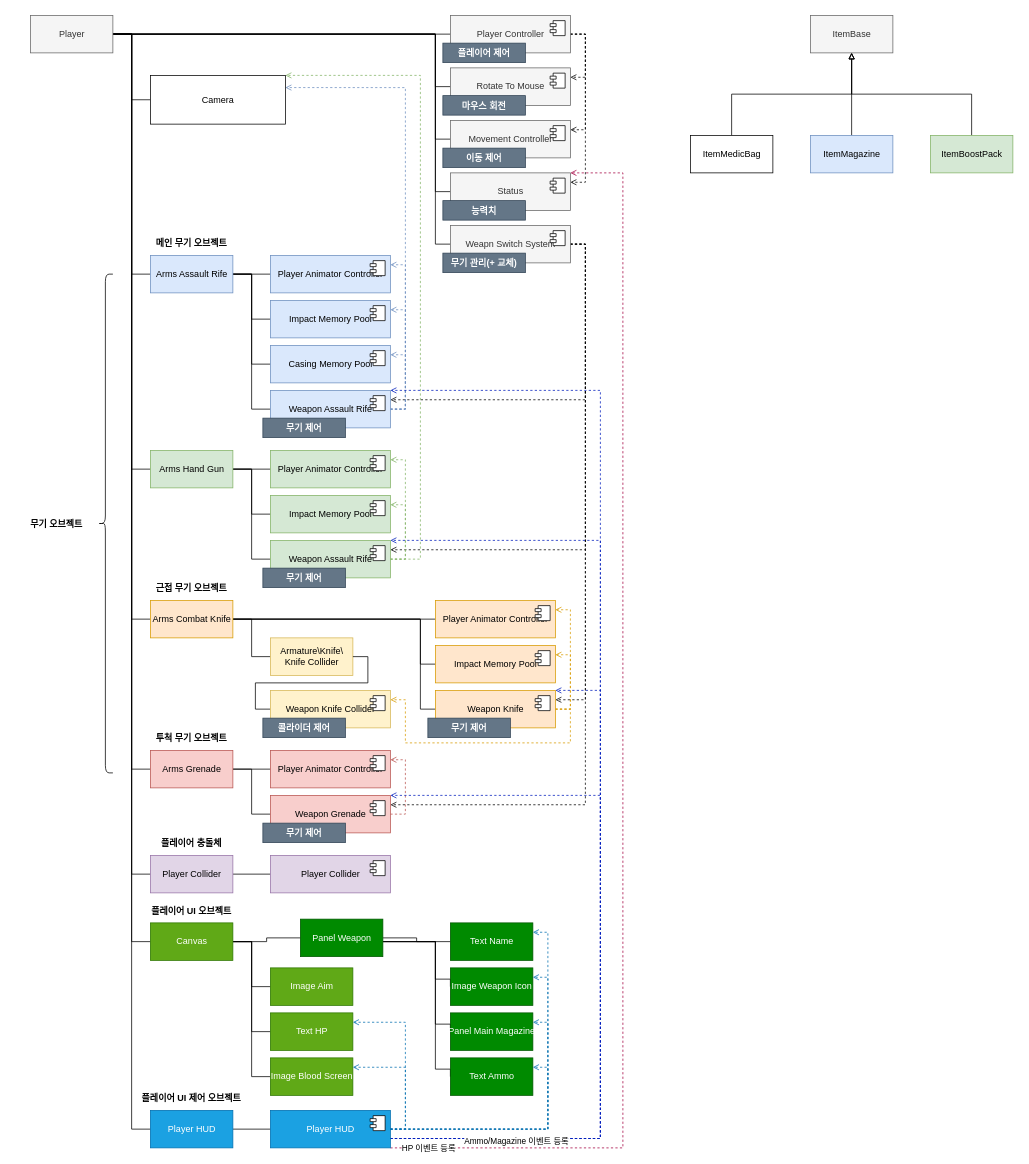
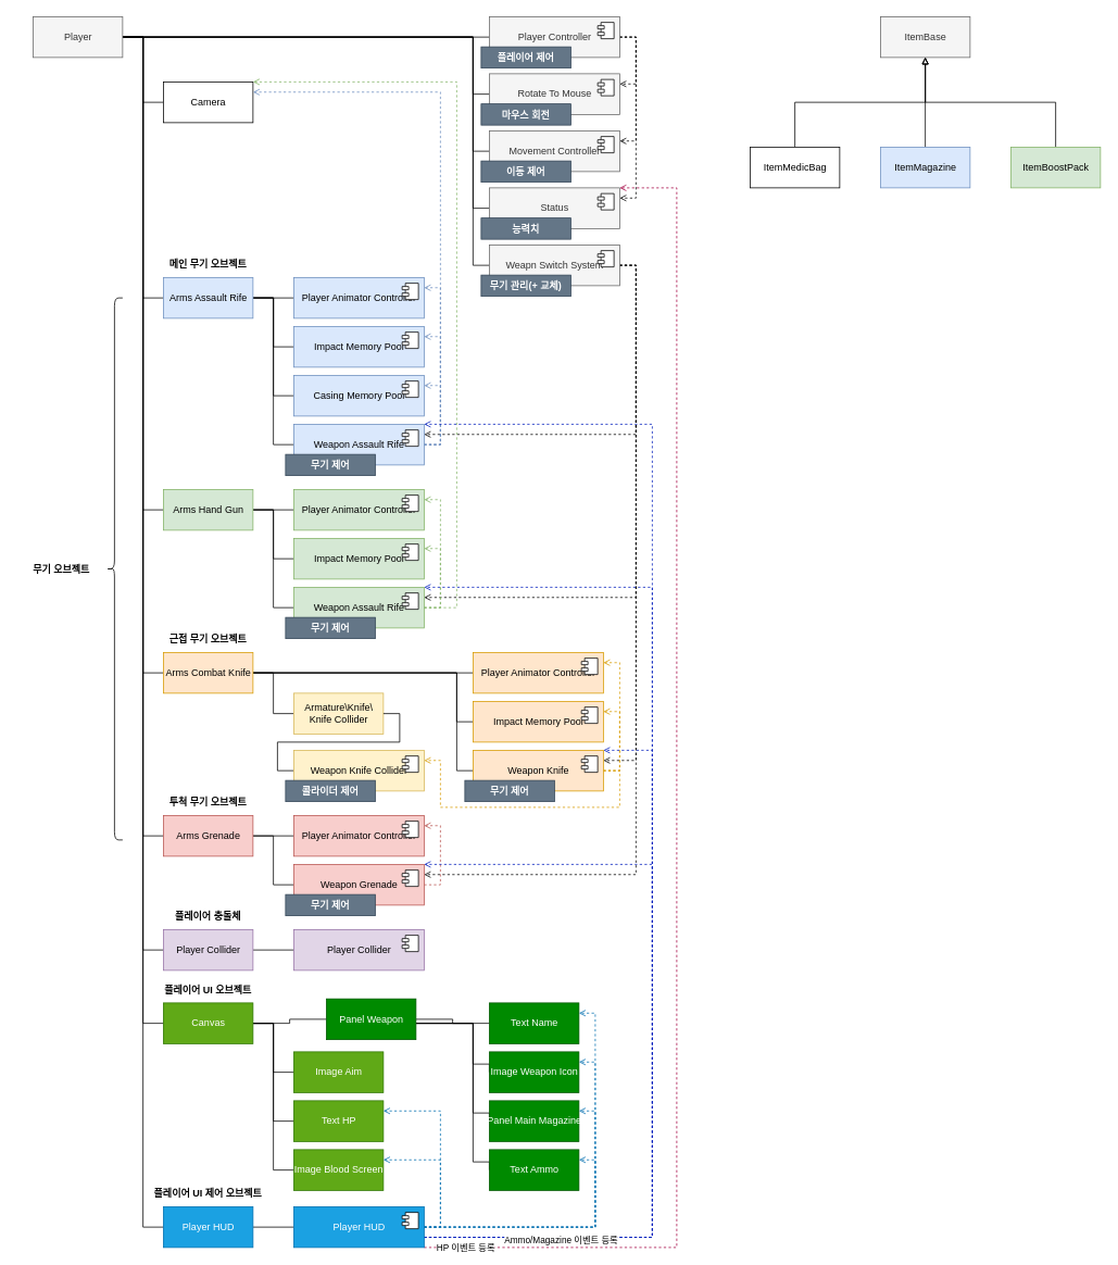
- <mxCell id="54" value="Camera" style="html=1;" parent="1" vertex="1"><mxGeometry x="200" y="100" width="180" height="65" as="geometry" /></mxCell>
+ <mxCell id="54" value="Camera" style="html=1;" parent="1" vertex="1"><mxGeometry x="200" y="100" width="110" height="50" as="geometry" /></mxCell>
